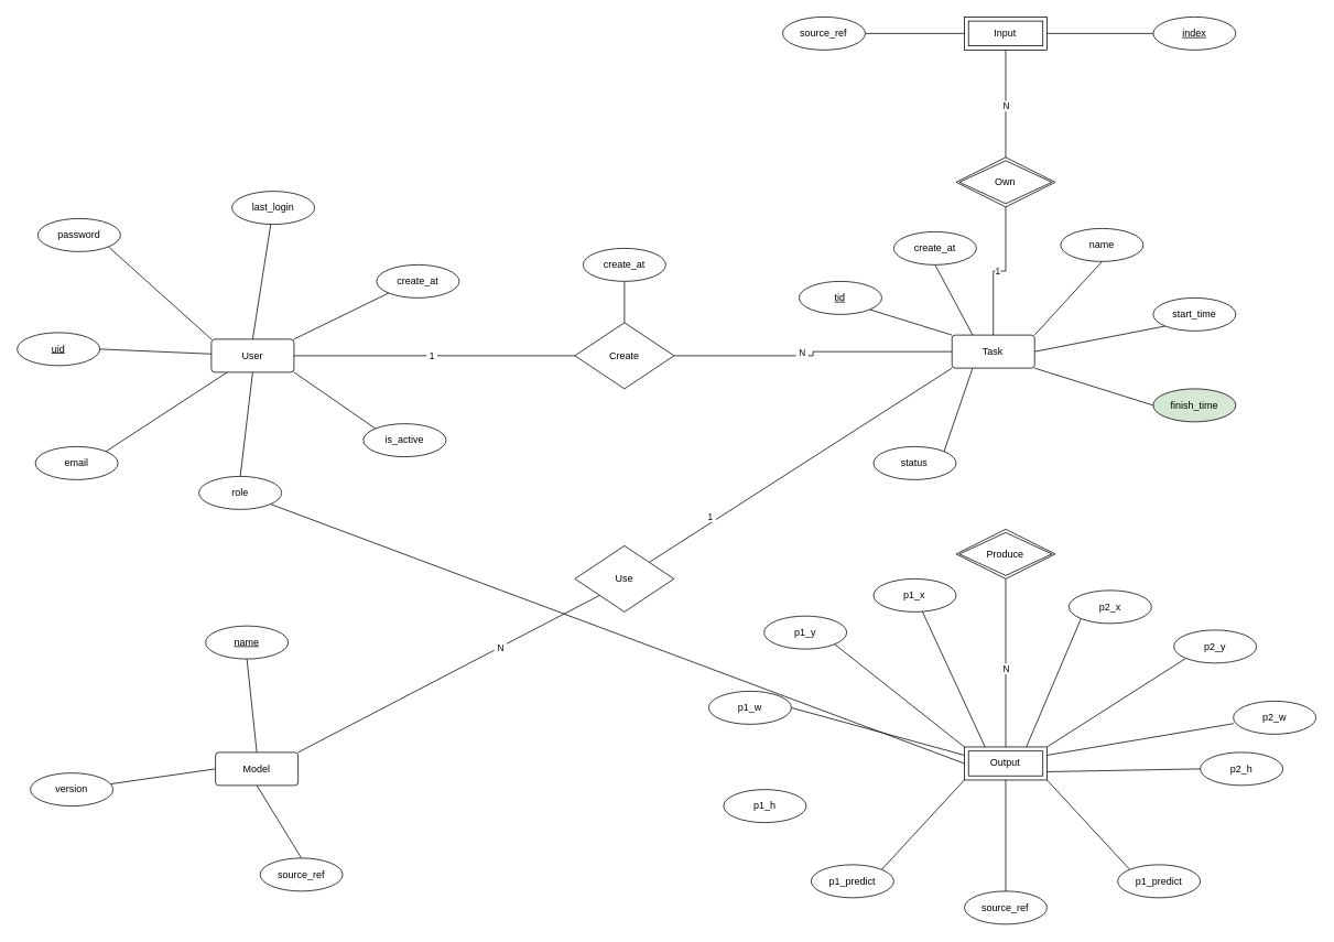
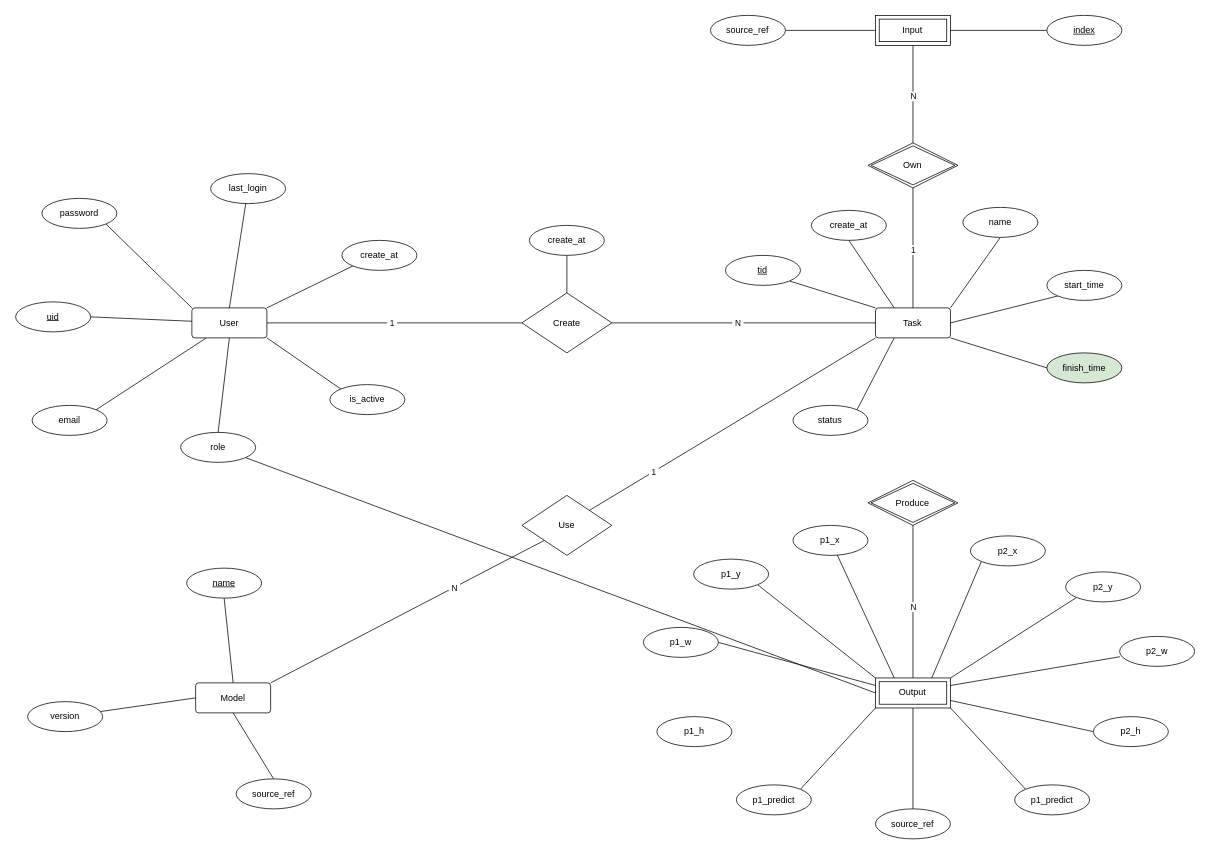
- <mxCell id="51" value="password" style="ellipse;whiteSpace=wrap;html=1;align=center;" parent="1" vertex="1"><mxGeometry x="45" y="264" width="100" height="40" as="geometry" /></mxCell>
+ <mxCell id="51" value="password" style="ellipse;whiteSpace=wrap;html=1;align=center;" parent="1" vertex="1"><mxGeometry x="55" y="264" width="100" height="40" as="geometry" /></mxCell>
- <mxCell id="24" value="Task" style="rounded=1;arcSize=10;whiteSpace=wrap;html=1;align=center;" parent="1" vertex="1"><mxGeometry x="1151.46" y="405" width="100" height="40" as="geometry" /></mxCell>
+ <mxCell id="24" value="Task" style="rounded=1;arcSize=10;whiteSpace=wrap;html=1;align=center;" parent="1" vertex="1"><mxGeometry x="1166.46" y="410" width="100" height="40" as="geometry" /></mxCell>
- <mxCell id="75" value="p2_h" style="ellipse;whiteSpace=wrap;html=1;align=center;" parent="1" vertex="1"><mxGeometry x="1452" y="910" width="100" height="40" as="geometry" /></mxCell>
+ <mxCell id="75" value="p2_h" style="ellipse;whiteSpace=wrap;html=1;align=center;" parent="1" vertex="1"><mxGeometry x="1457" y="955" width="100" height="40" as="geometry" /></mxCell>
